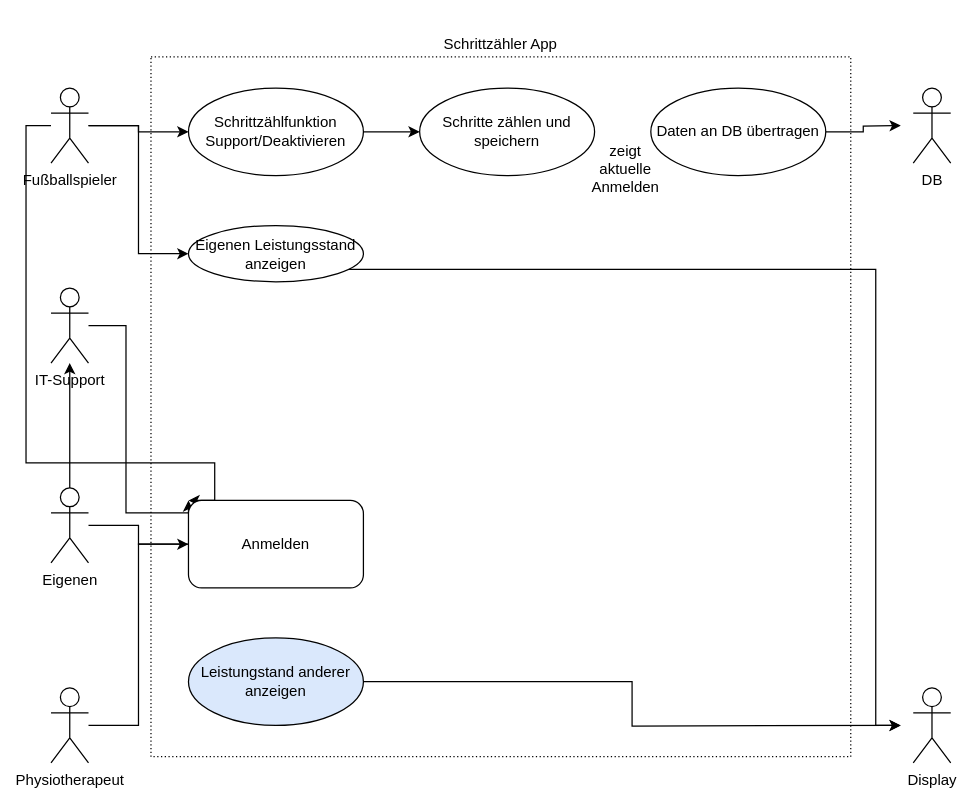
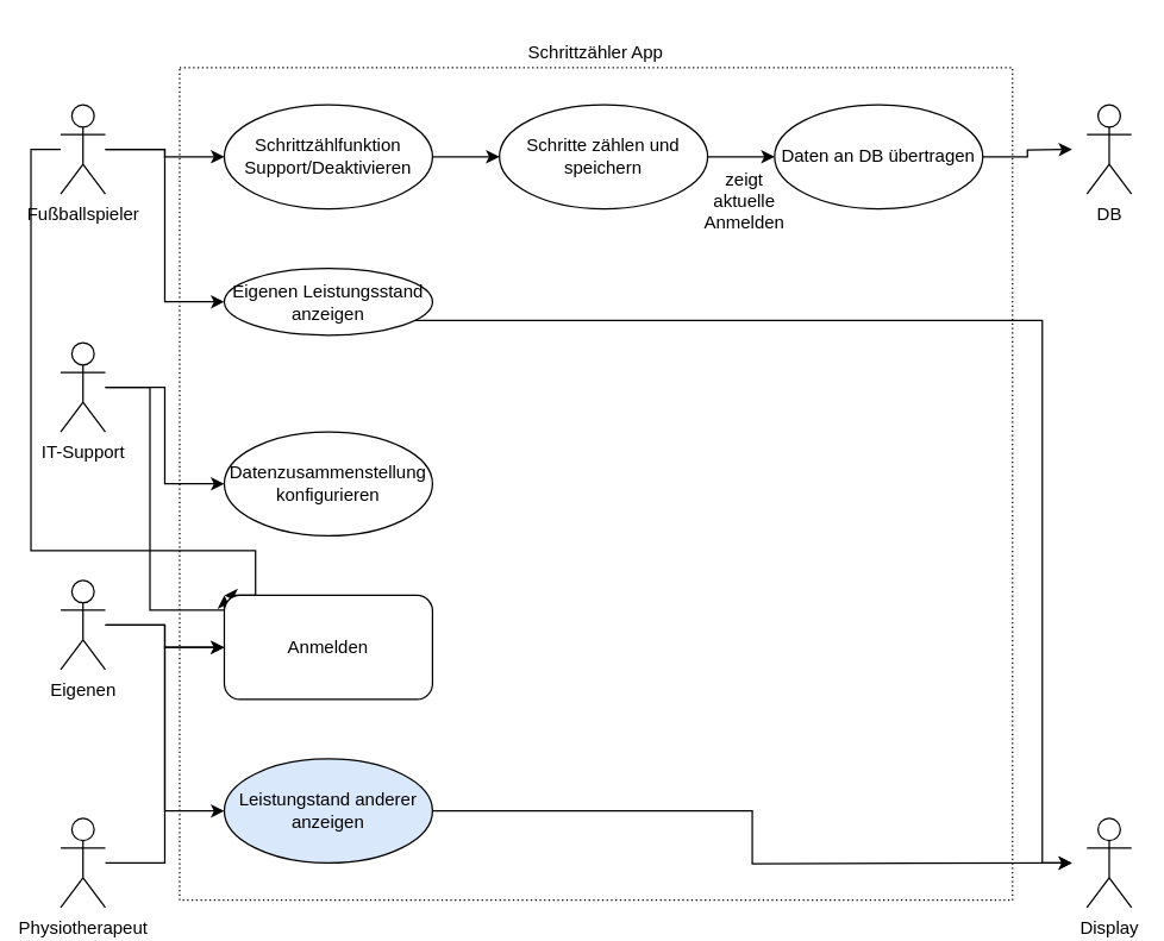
+ <mxCell id="26" value="" style="edgeStyle=orthogonalEdgeStyle;rounded=0;orthogonalLoop=1;jettySize=auto;html=1;entryX=0;entryY=0.5;entryDx=0;entryDy=0;" edge="1" parent="1" source="27" target="29"><mxGeometry relative="1" as="geometry" /></mxCell>
+ <mxCell id="7" style="edgeStyle=orthogonalEdgeStyle;rounded=0;orthogonalLoop=1;jettySize=auto;html=1;" edge="1" parent="1" source="8" target="22"><mxGeometry relative="1" as="geometry" /></mxCell>
+ <mxCell id="22" value="Datenzusammenstellung konfigurieren" style="ellipse;whiteSpace=wrap;html=1;" vertex="1" parent="1"><mxGeometry x="150" y="290" width="140" height="70" as="geometry" /></mxCell>
- <mxCell id="9" style="edgeStyle=orthogonalEdgeStyle;rounded=0;orthogonalLoop=1;jettySize=auto;html=1;" edge="1" parent="1" source="11" target="8"><mxGeometry relative="1" as="geometry" /></mxCell>
+ <mxCell id="9" style="edgeStyle=orthogonalEdgeStyle;rounded=0;orthogonalLoop=1;jettySize=auto;html=1;entryX=0;entryY=0.5;entryDx=0;entryDy=0;" edge="1" parent="1" source="11" target="25"><mxGeometry relative="1" as="geometry" /></mxCell>
- <mxCell id="12" style="edgeStyle=orthogonalEdgeStyle;rounded=0;orthogonalLoop=1;jettySize=auto;html=1;entryX=0;entryY=0.5;entryDx=0;entryDy=0;endArrow=none;" edge="1" parent="1" source="13" target="23"><mxGeometry relative="1" as="geometry" /></mxCell>
+ <mxCell id="12" style="edgeStyle=orthogonalEdgeStyle;rounded=0;orthogonalLoop=1;jettySize=auto;html=1;entryX=0;entryY=0.5;entryDx=0;entryDy=0;" edge="1" parent="1" source="13" target="23"><mxGeometry relative="1" as="geometry" /></mxCell>
